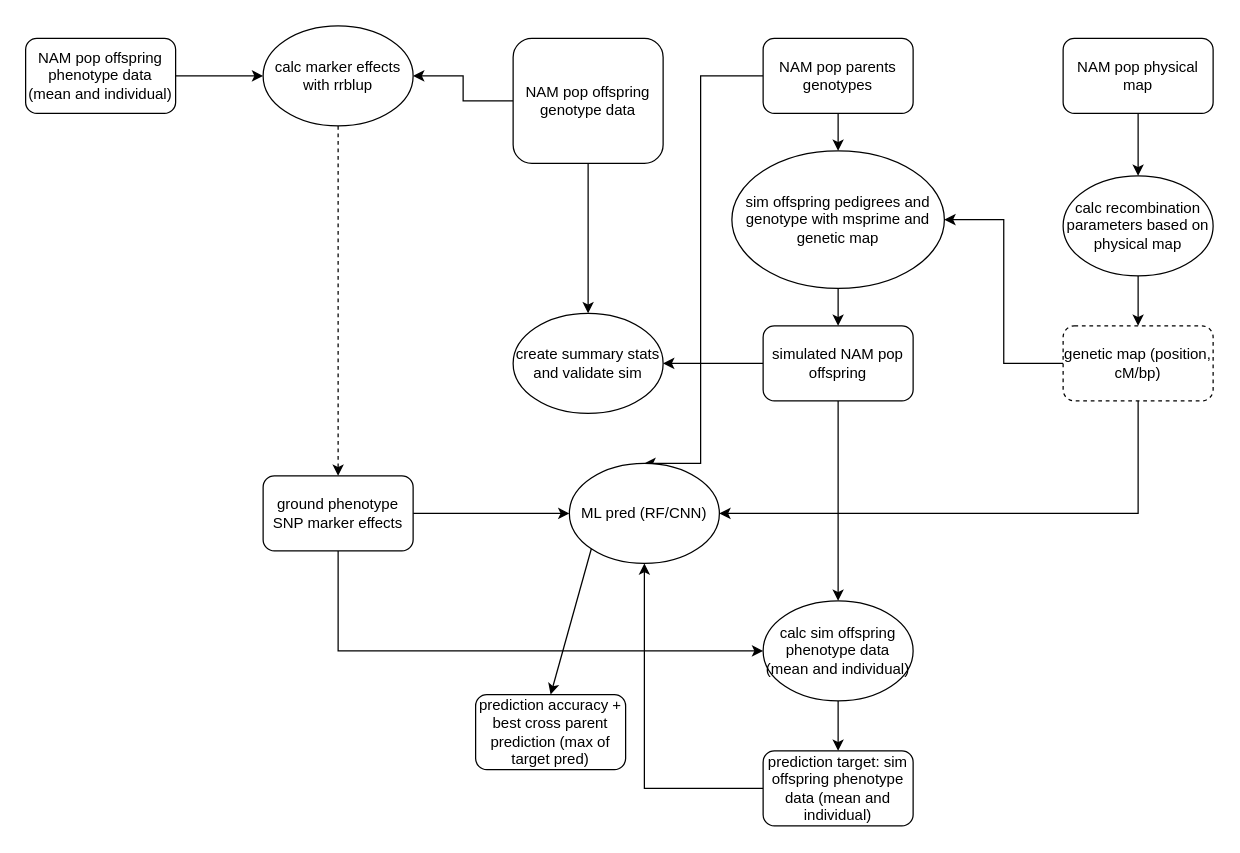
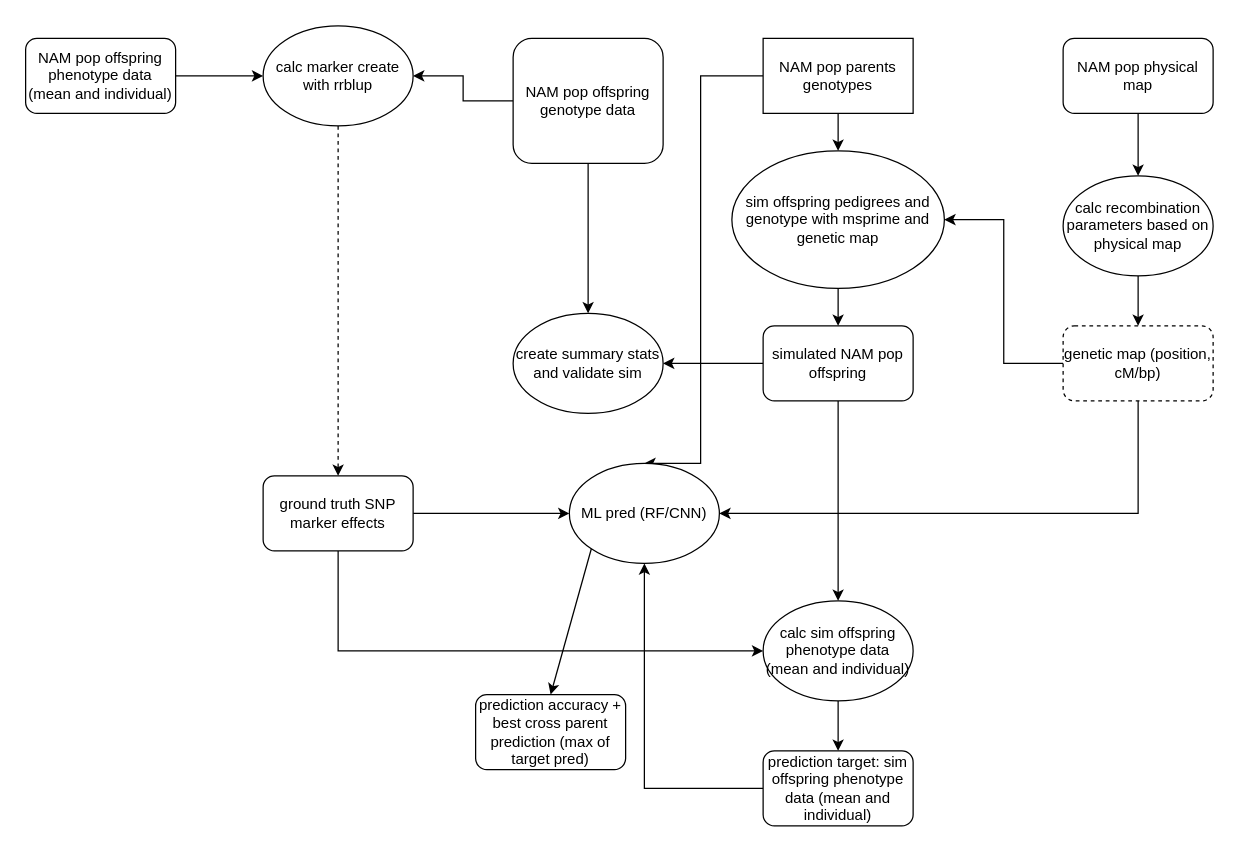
- <mxCell id="19" value="calc marker effects with rrblup" style="ellipse;whiteSpace=wrap;html=1;" parent="1" vertex="1"><mxGeometry x="210" y="20" width="120" height="80" as="geometry" /></mxCell>
+ <mxCell id="19" value="calc marker create with rrblup" style="ellipse;whiteSpace=wrap;html=1;" parent="1" vertex="1"><mxGeometry x="210" y="20" width="120" height="80" as="geometry" /></mxCell>
- <mxCell id="7" value="NAM pop parents genotypes" style="rounded=1;whiteSpace=wrap;html=1;" parent="1" vertex="1"><mxGeometry x="610" y="30" width="120" height="60" as="geometry" /></mxCell>
+ <mxCell id="7" value="NAM pop parents genotypes" style="whiteSpace=wrap;html=1;rounded=0;" parent="1" vertex="1"><mxGeometry x="610" y="30" width="120" height="60" as="geometry" /></mxCell>
- <mxCell id="22" value="ground phenotype SNP marker effects" style="rounded=1;whiteSpace=wrap;html=1;" parent="1" vertex="1"><mxGeometry x="210" y="380" width="120" height="60" as="geometry" /></mxCell>
+ <mxCell id="22" value="ground truth SNP marker effects" style="rounded=1;whiteSpace=wrap;html=1;" parent="1" vertex="1"><mxGeometry x="210" y="380" width="120" height="60" as="geometry" /></mxCell>
